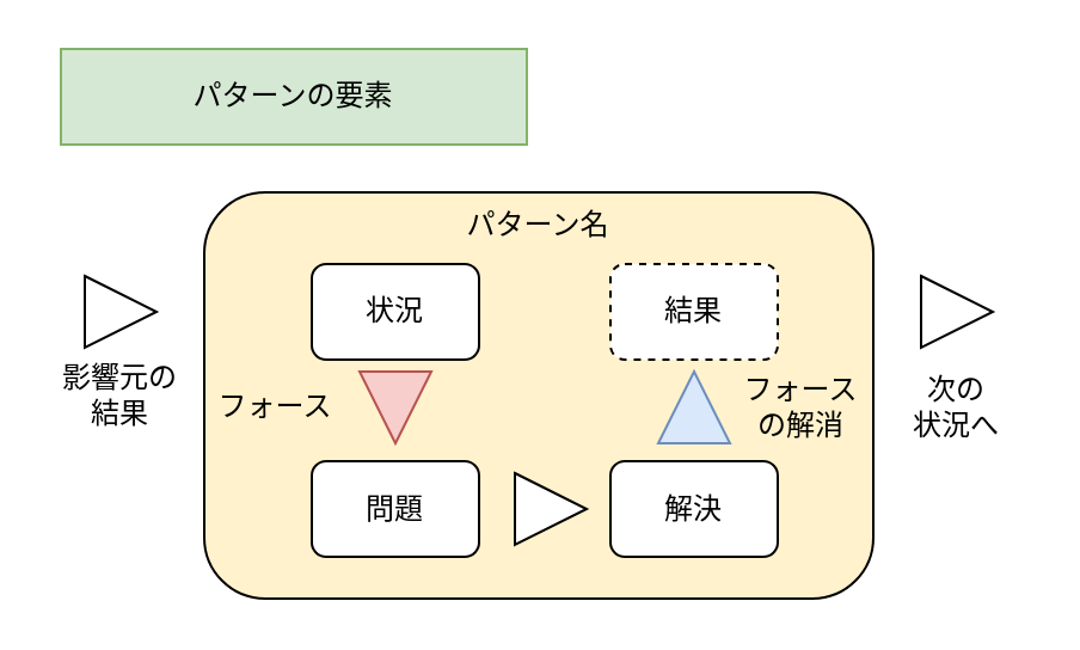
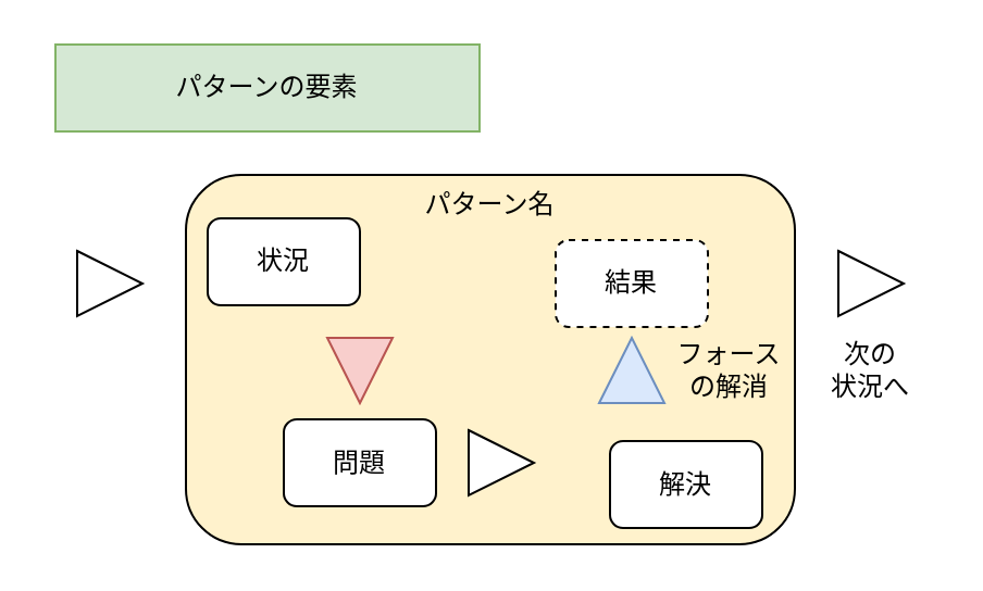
- <mxCell id="4" value="状況" style="rounded=1;whiteSpace=wrap;html=1;" vertex="1" parent="1"><mxGeometry x="130" y="110" width="70" height="40" as="geometry" /></mxCell>
+ <mxCell id="4" value="状況" style="rounded=1;whiteSpace=wrap;html=1;" vertex="1" parent="1"><mxGeometry x="95" y="100" width="70" height="40" as="geometry" /></mxCell>
- <mxCell id="16" value="&lt;div&gt;影響元の&lt;/div&gt;&lt;div&gt;結果&lt;/div&gt;" style="text;html=1;align=center;verticalAlign=middle;whiteSpace=wrap;rounded=0;" vertex="1" parent="1"><mxGeometry x="20" y="150" width="60" height="30" as="geometry" /></mxCell>
- <mxCell id="12" value="フォース" style="text;html=1;align=center;verticalAlign=middle;whiteSpace=wrap;rounded=0;" vertex="1" parent="1"><mxGeometry x="85" y="155" width="60" height="30" as="geometry" /></mxCell>
- <mxCell id="8" value="解決" style="rounded=1;whiteSpace=wrap;html=1;" vertex="1" parent="1"><mxGeometry x="255" y="192.5" width="70" height="40" as="geometry" /></mxCell>
+ <mxCell id="8" value="解決" style="rounded=1;whiteSpace=wrap;html=1;" vertex="1" parent="1"><mxGeometry x="280" y="202.5" width="70" height="40" as="geometry" /></mxCell>
